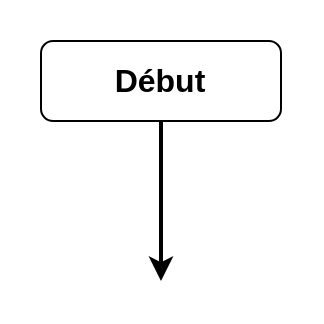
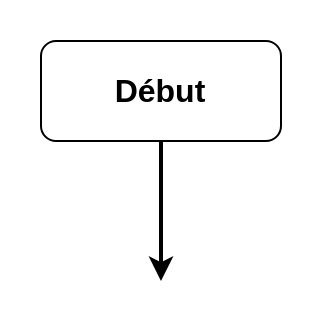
- <mxCell id="3" value="&lt;b&gt;&lt;font style=&quot;font-size: 16px;&quot;&gt;Début&lt;/font&gt;&lt;/b&gt;" style="rounded=1;whiteSpace=wrap;html=1;" vertex="1" parent="1"><mxGeometry x="20" y="20" width="120" height="40" as="geometry" /></mxCell>
+ <mxCell id="3" value="&lt;b&gt;&lt;font style=&quot;font-size: 16px;&quot;&gt;Début&lt;/font&gt;&lt;/b&gt;" style="rounded=1;whiteSpace=wrap;html=1;" vertex="1" parent="1"><mxGeometry x="20" y="20" width="120" height="50" as="geometry" /></mxCell>
